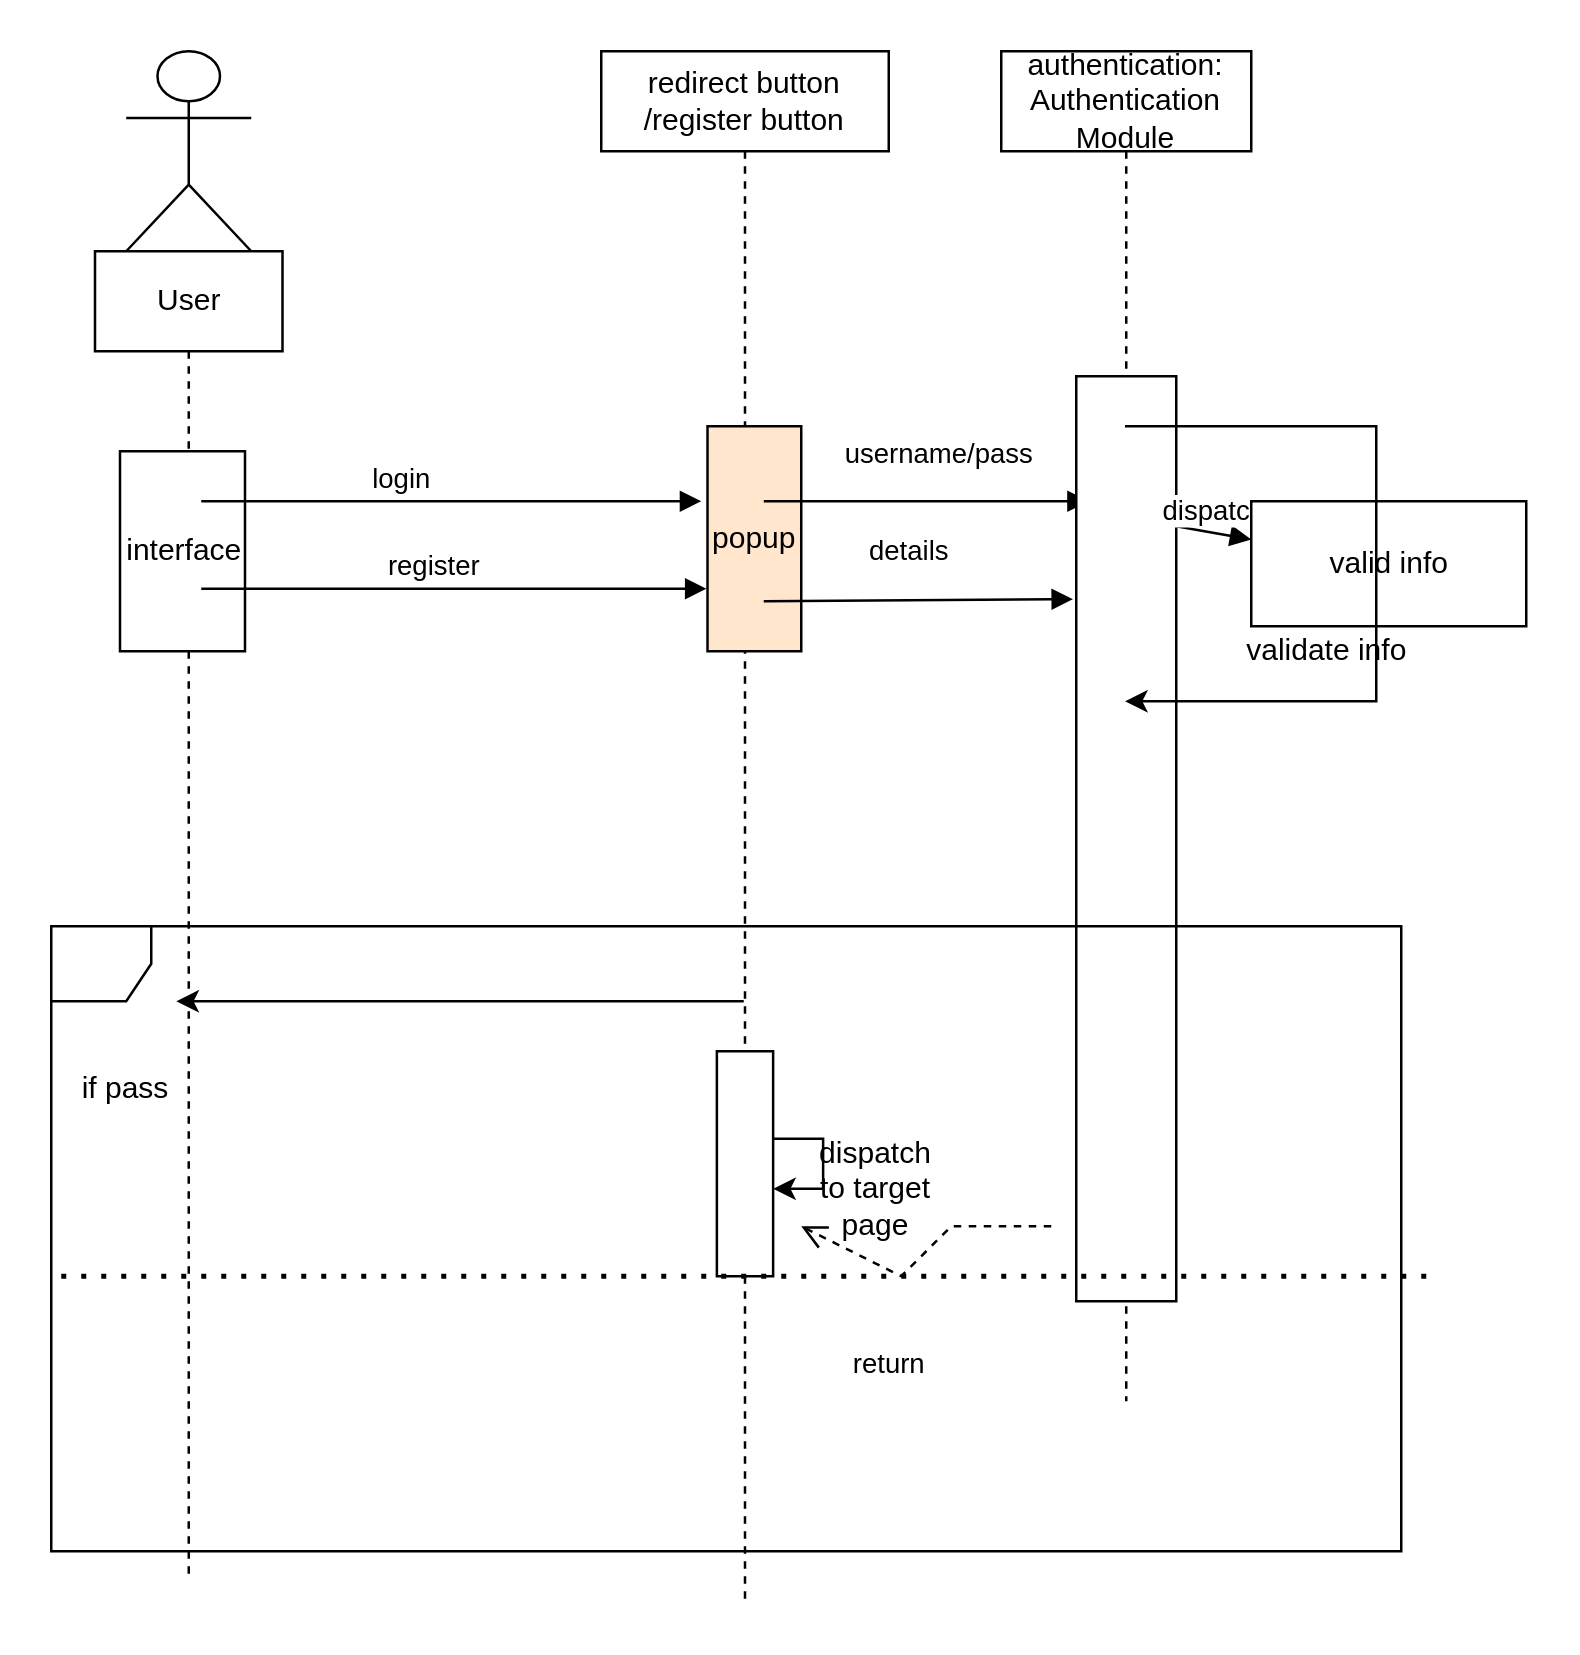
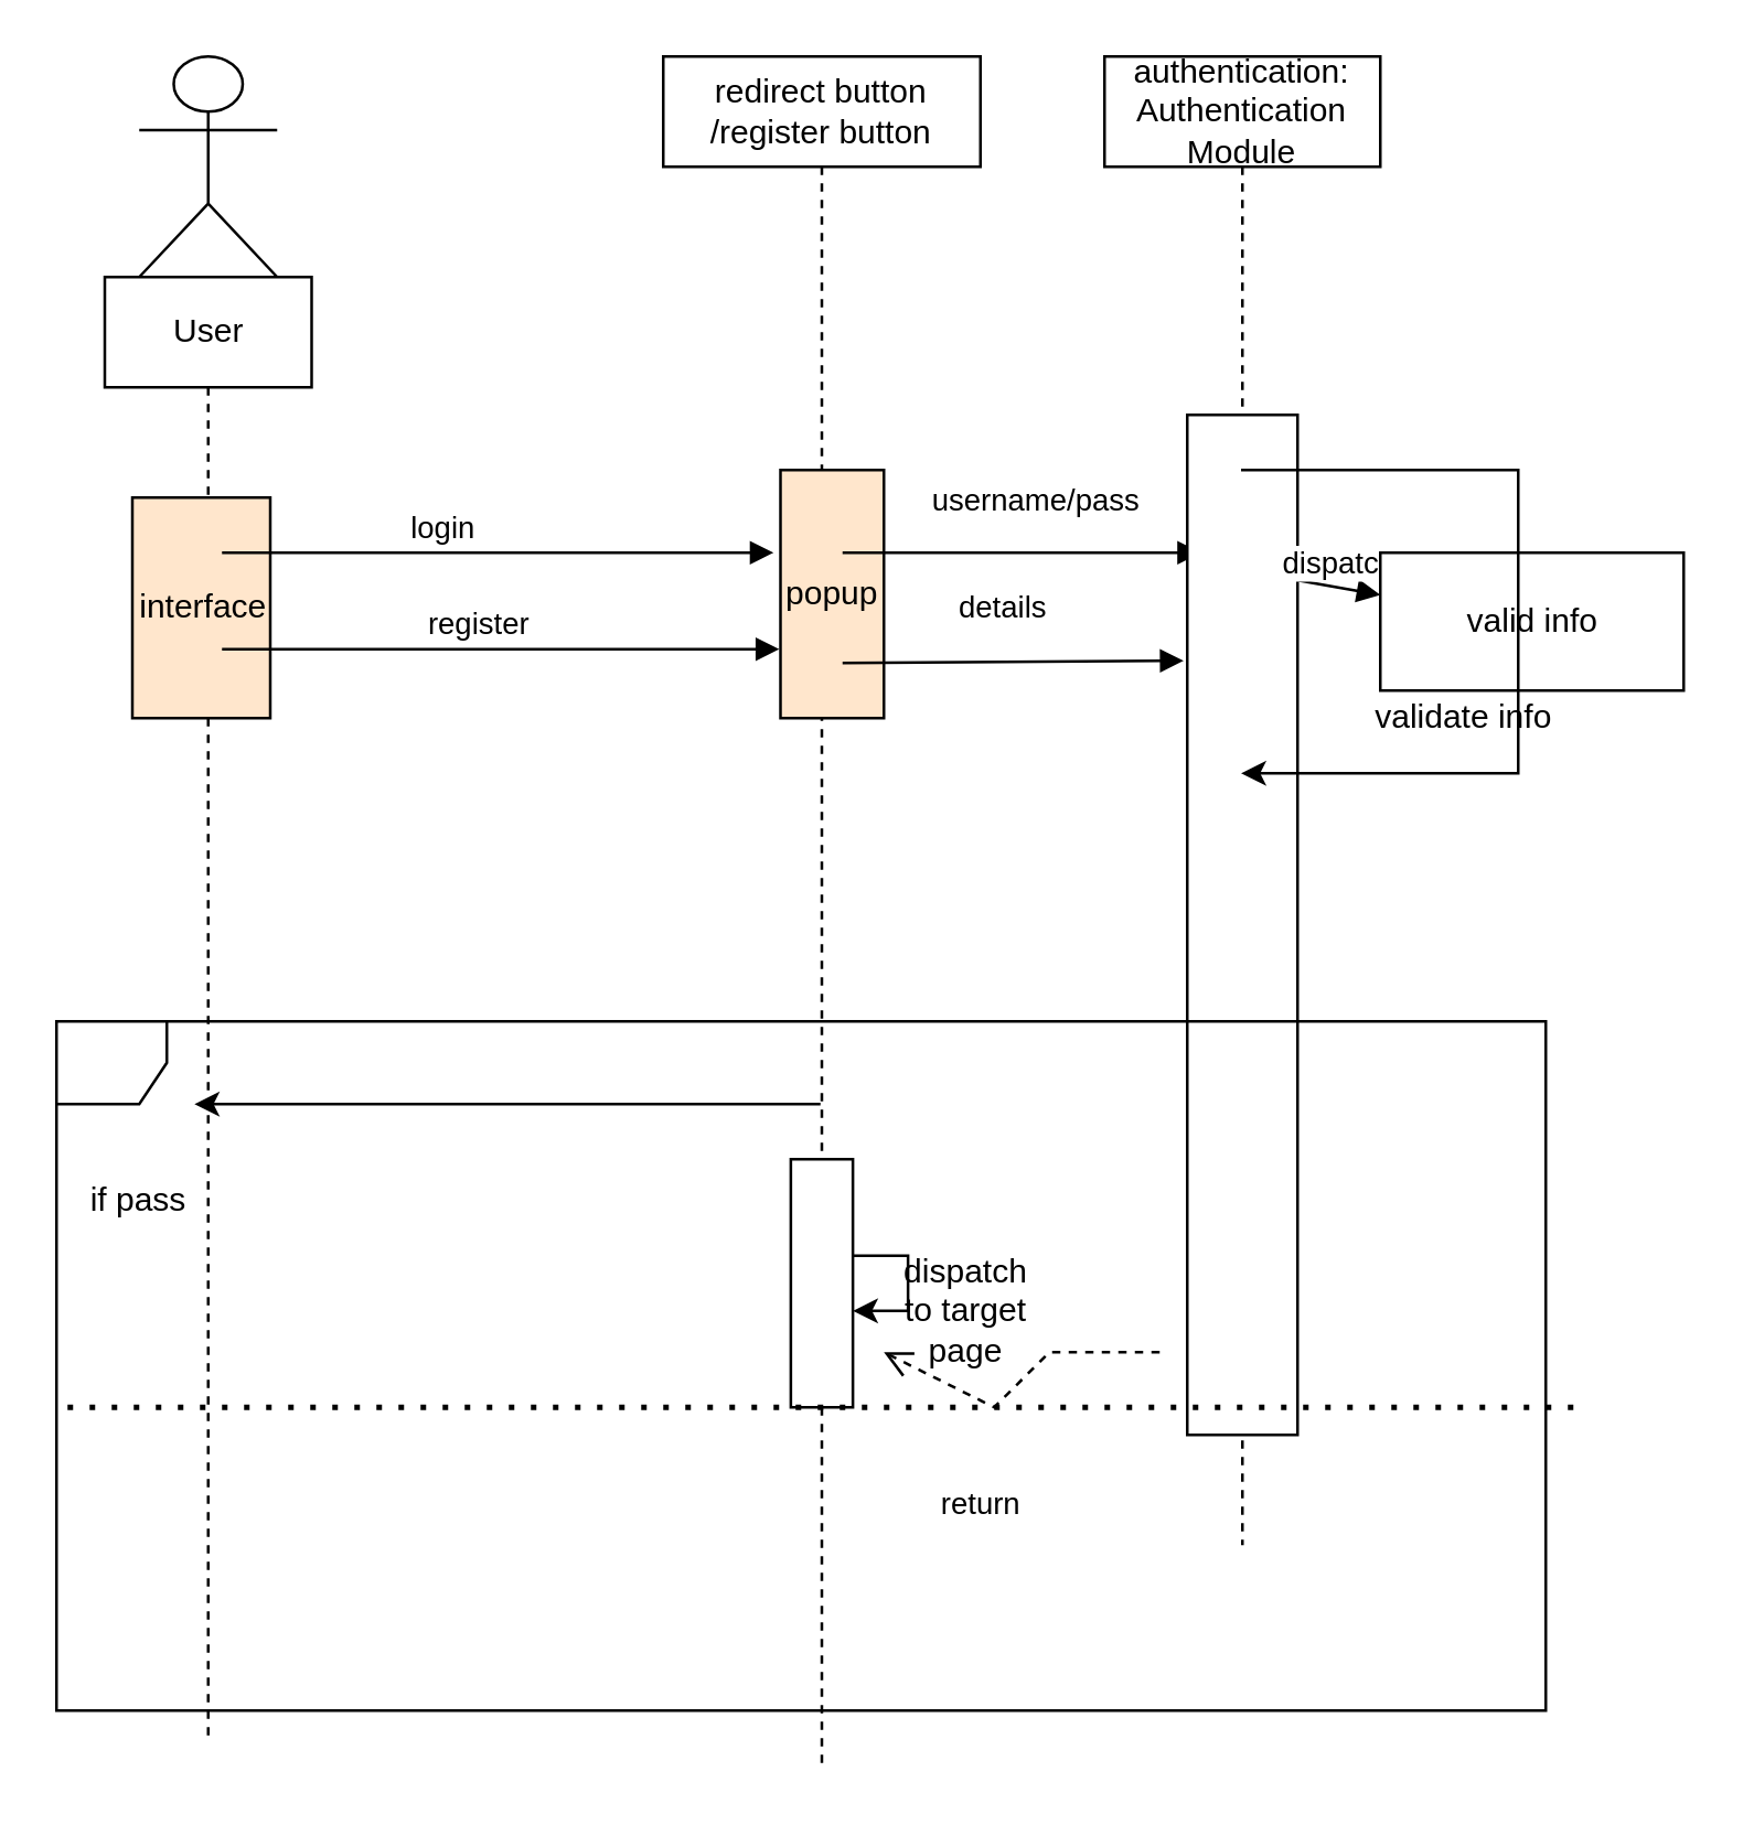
- <mxCell id="4" value="interface" style="html=1;points=[];perimeter=orthogonalPerimeter;" parent="3" vertex="1"><mxGeometry x="10" y="80" width="50" height="80" as="geometry" /></mxCell>
+ <mxCell id="4" value="interface" style="html=1;points=[];perimeter=orthogonalPerimeter;fillColor=#ffe6cc;" parent="3" vertex="1"><mxGeometry x="10" y="80" width="50" height="80" as="geometry" /></mxCell>
